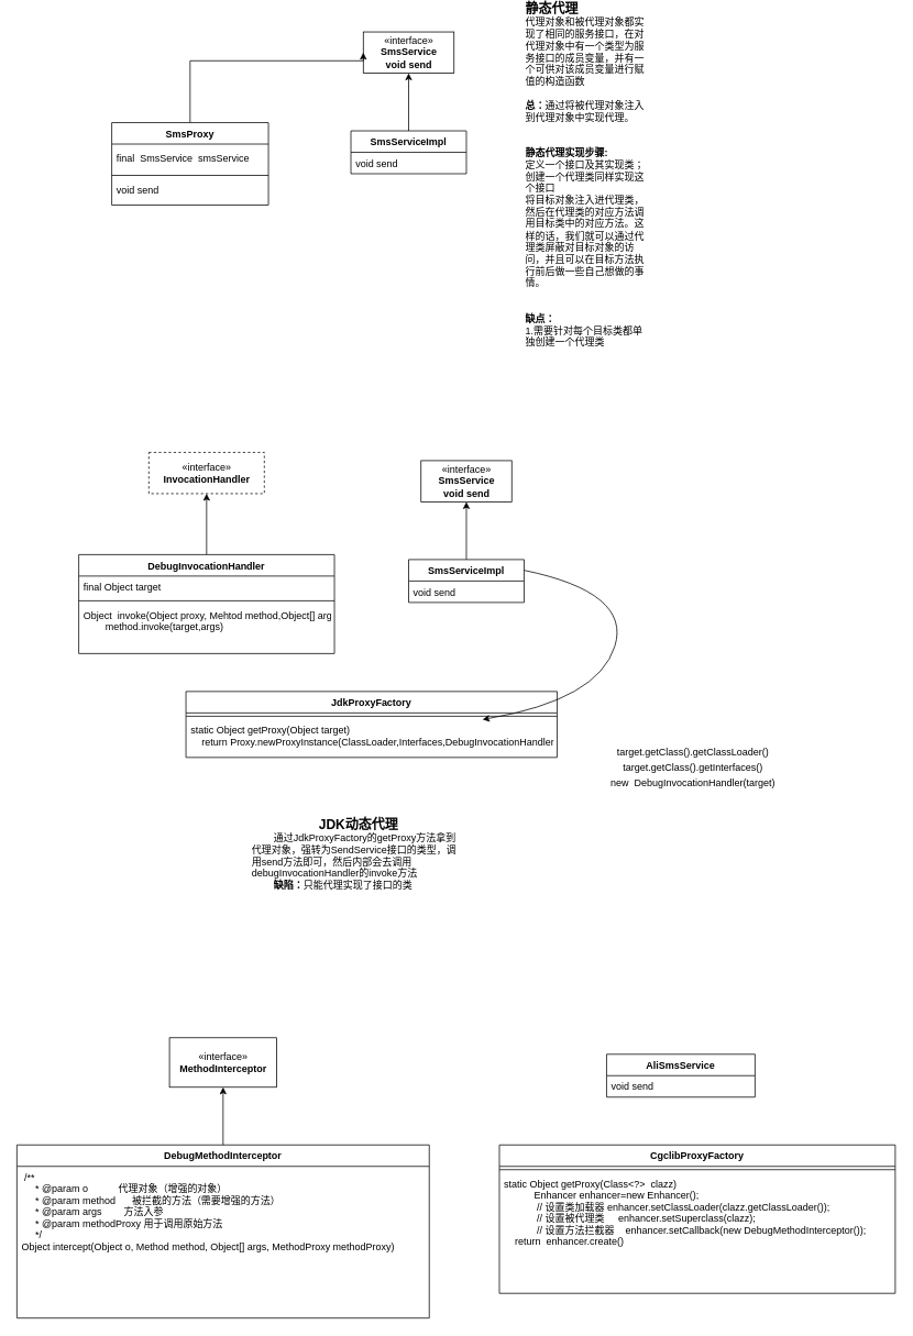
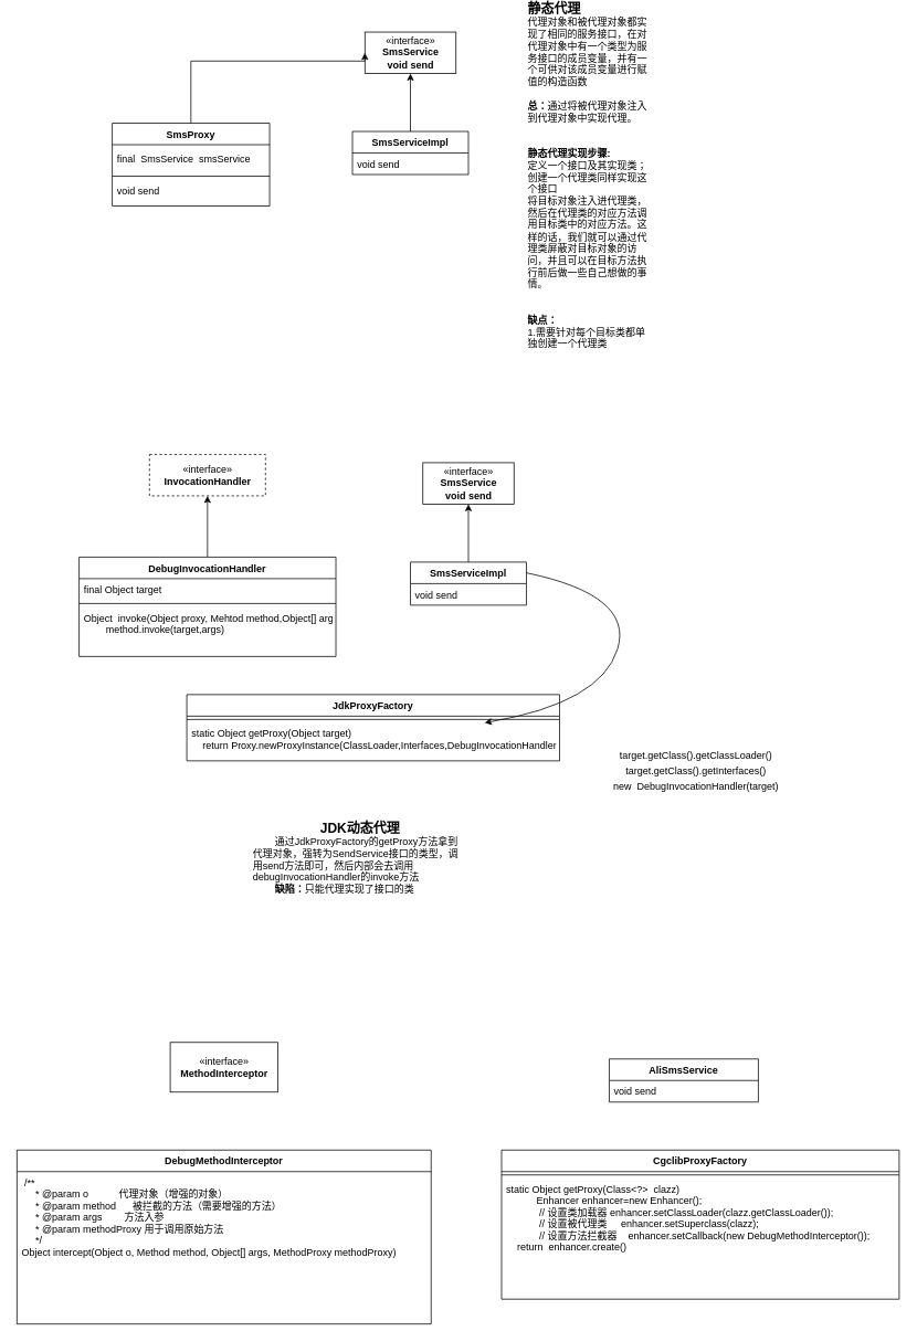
- <mxCell id="29" style="edgeStyle=orthogonalEdgeStyle;rounded=0;orthogonalLoop=1;jettySize=auto;html=1;entryX=0.5;entryY=1;entryDx=0;entryDy=0;fontSize=12;" edge="1" parent="1" source="30" target="28"><mxGeometry relative="1" as="geometry" /></mxCell>
